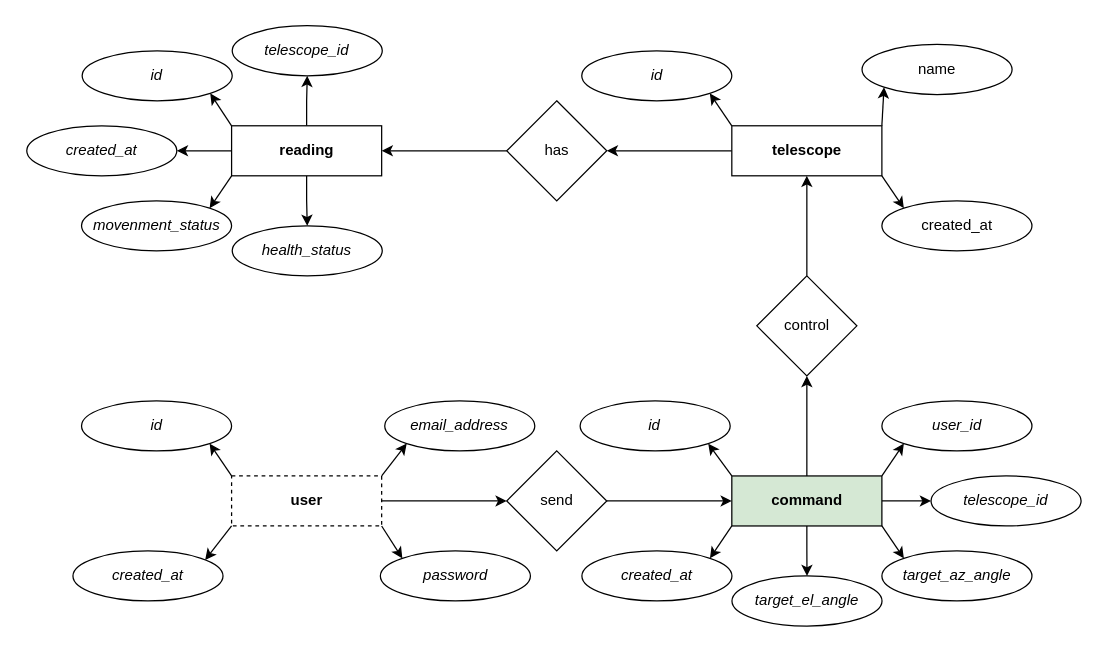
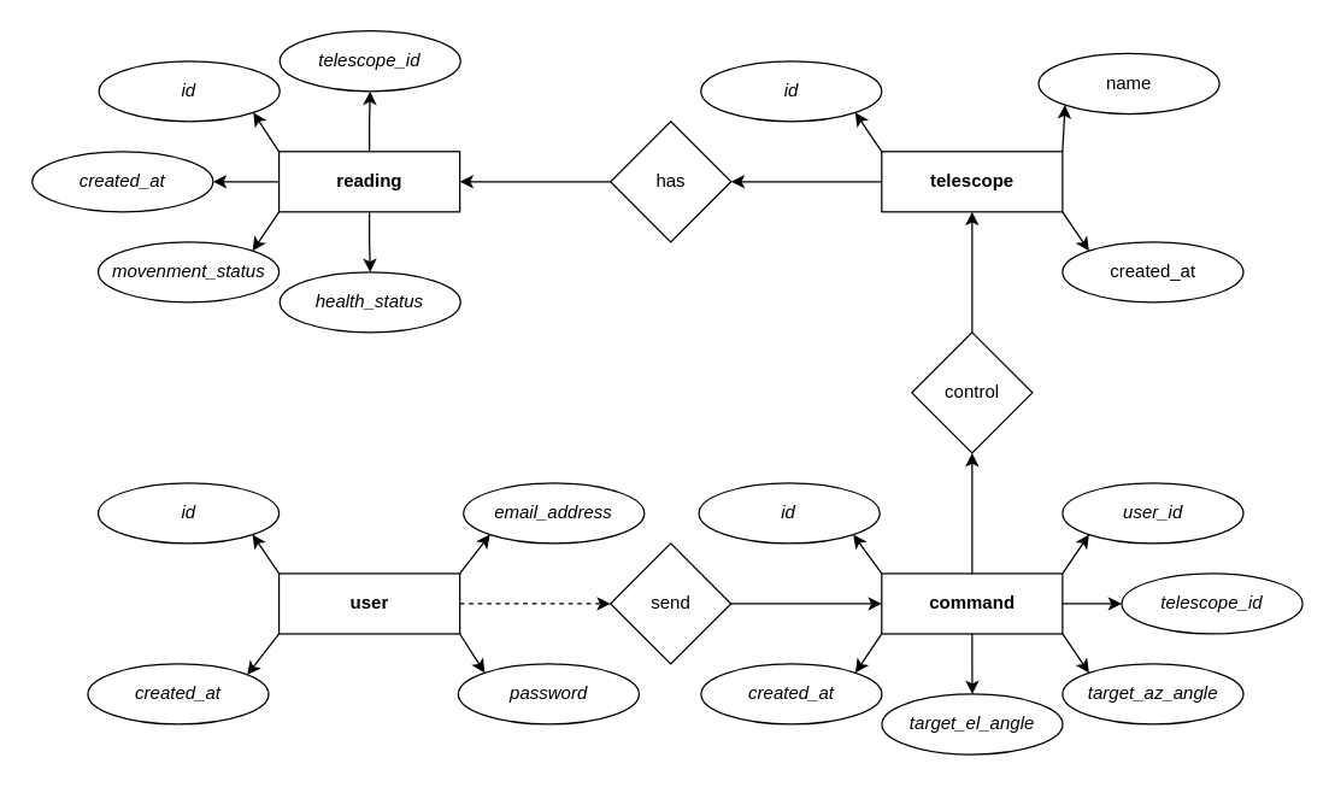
- <mxCell id="35" value="&lt;b&gt;user&lt;/b&gt;" style="rounded=0;whiteSpace=wrap;html=1;strokeWidth=1;dashed=1;" vertex="1" parent="1"><mxGeometry x="184.69" y="380" width="120" height="40" as="geometry" /></mxCell>
+ <mxCell id="35" value="&lt;b&gt;user&lt;/b&gt;" style="rounded=0;whiteSpace=wrap;html=1;strokeWidth=1;" vertex="1" parent="1"><mxGeometry x="184.69" y="380" width="120" height="40" as="geometry" /></mxCell>
- <mxCell id="32" style="edgeStyle=orthogonalEdgeStyle;rounded=0;orthogonalLoop=1;jettySize=auto;html=1;exitX=1;exitY=0.5;exitDx=0;exitDy=0;entryX=0;entryY=0.5;entryDx=0;entryDy=0;" edge="1" parent="1" source="35" target="44"><mxGeometry relative="1" as="geometry" /></mxCell>
+ <mxCell id="32" style="edgeStyle=orthogonalEdgeStyle;rounded=0;orthogonalLoop=1;jettySize=auto;html=1;exitX=1;exitY=0.5;exitDx=0;exitDy=0;entryX=0;entryY=0.5;entryDx=0;entryDy=0;dashed=1;" edge="1" parent="1" source="35" target="44"><mxGeometry relative="1" as="geometry" /></mxCell>
- <mxCell id="20" value="&lt;b&gt;command&lt;/b&gt;" style="rounded=0;whiteSpace=wrap;html=1;strokeWidth=1;fillColor=#d5e8d4;" vertex="1" parent="1"><mxGeometry x="584.69" y="380" width="120" height="40" as="geometry" /></mxCell>
+ <mxCell id="20" value="&lt;b&gt;command&lt;/b&gt;" style="rounded=0;whiteSpace=wrap;html=1;strokeWidth=1;" vertex="1" parent="1"><mxGeometry x="584.69" y="380" width="120" height="40" as="geometry" /></mxCell>
